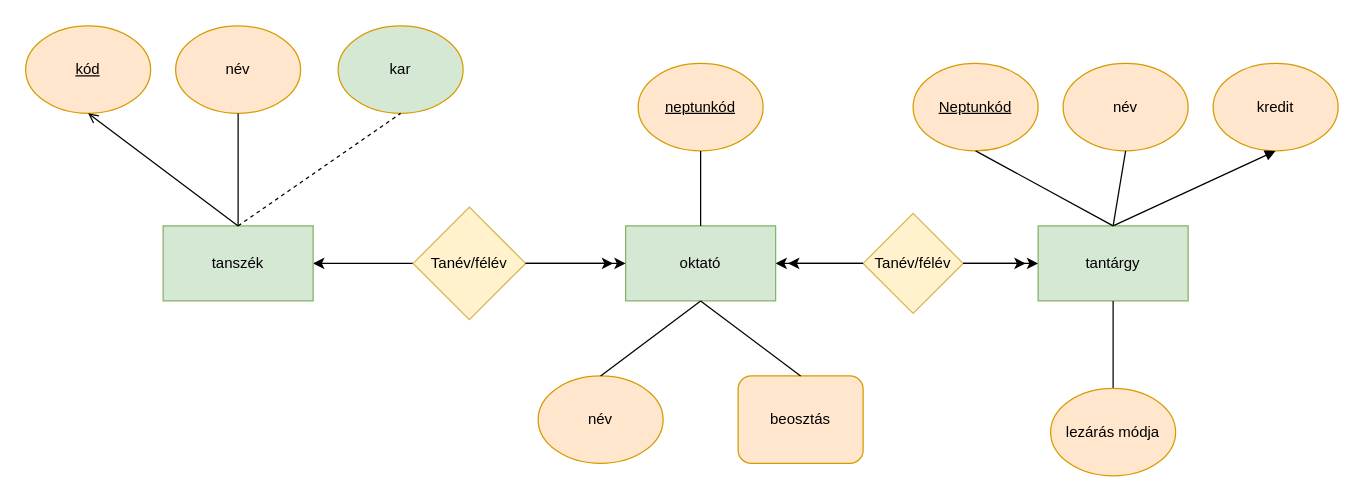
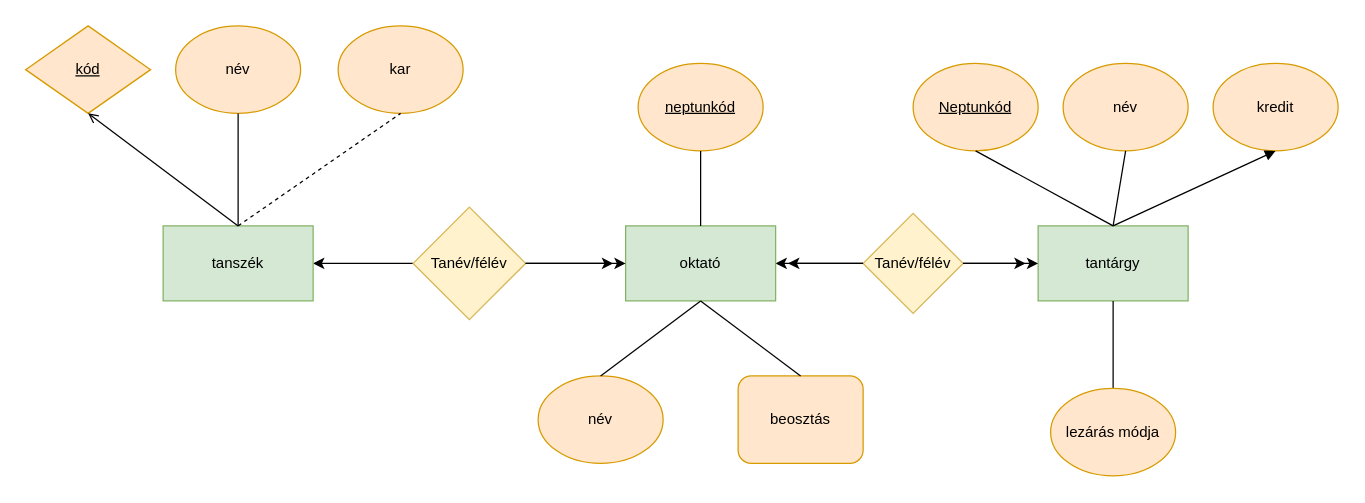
- <mxCell id="9" value="&lt;u&gt;kód&lt;/u&gt;" style="ellipse;whiteSpace=wrap;html=1;fillColor=#ffe6cc;strokeColor=#d79b00;" vertex="1" parent="1"><mxGeometry x="20" y="20" width="100" height="70" as="geometry" /></mxCell>
+ <mxCell id="9" value="&lt;u&gt;kód&lt;/u&gt;" style="rhombus;whiteSpace=wrap;html=1;fillColor=#ffe6cc;strokeColor=#d79b00;" vertex="1" parent="1"><mxGeometry x="20" y="20" width="100" height="70" as="geometry" /></mxCell>
- <mxCell id="11" value="kar" style="ellipse;whiteSpace=wrap;html=1;fillColor=#d5e8d4;strokeColor=#d79b00;" vertex="1" parent="1"><mxGeometry x="270" y="20" width="100" height="70" as="geometry" /></mxCell>
+ <mxCell id="11" value="kar" style="ellipse;whiteSpace=wrap;html=1;fillColor=#ffe6cc;strokeColor=#d79b00;" vertex="1" parent="1"><mxGeometry x="270" y="20" width="100" height="70" as="geometry" /></mxCell>
